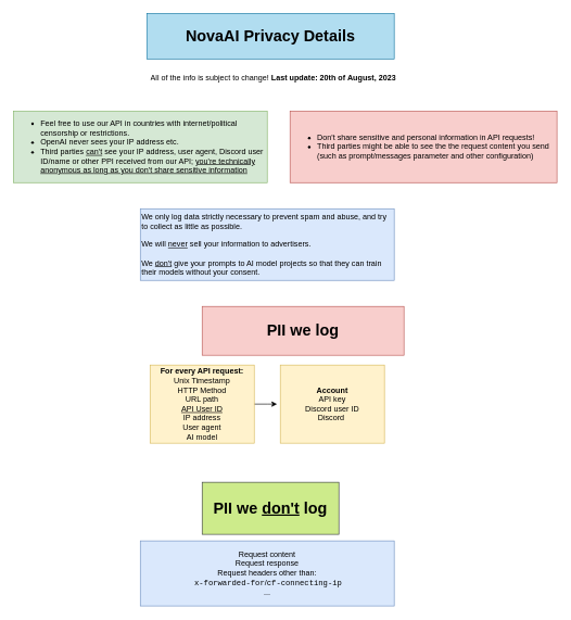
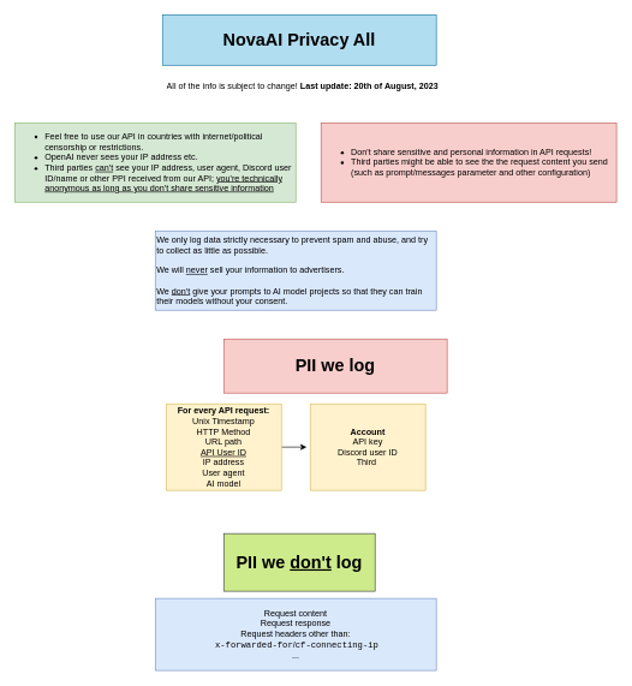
- <mxCell id="2" value="&lt;font style=&quot;font-size: 24px;&quot;&gt;&lt;b&gt;NovaAI Privacy Details&lt;/b&gt;&lt;/font&gt;" style="text;html=1;strokeColor=#10739e;fillColor=#b1ddf0;align=center;verticalAlign=middle;whiteSpace=wrap;rounded=0;" vertex="1" parent="1"><mxGeometry x="225" y="20" width="380" height="70" as="geometry" /></mxCell>
+ <mxCell id="2" value="&lt;font style=&quot;font-size: 24px;&quot;&gt;&lt;b&gt;NovaAI Privacy All&lt;/b&gt;&lt;/font&gt;" style="text;html=1;strokeColor=#10739e;fillColor=#b1ddf0;align=center;verticalAlign=middle;whiteSpace=wrap;rounded=0;" vertex="1" parent="1"><mxGeometry x="225" y="20" width="380" height="70" as="geometry" /></mxCell>
- <mxCell id="7" value="&lt;b&gt;Account&lt;br&gt;&lt;/b&gt;API key&lt;br&gt;Discord user ID&lt;br&gt;Discord&amp;nbsp;" style="whiteSpace=wrap;html=1;align=center;fillColor=#fff2cc;strokeColor=#d6b656;" vertex="1" parent="1"><mxGeometry x="430" y="560" width="160" height="120" as="geometry" /></mxCell>
+ <mxCell id="7" value="&lt;b&gt;Account&lt;br&gt;&lt;/b&gt;API key&lt;br&gt;Discord user ID&lt;br&gt;Third&amp;nbsp;" style="whiteSpace=wrap;html=1;align=center;fillColor=#fff2cc;strokeColor=#d6b656;" vertex="1" parent="1"><mxGeometry x="430" y="560" width="160" height="120" as="geometry" /></mxCell>
